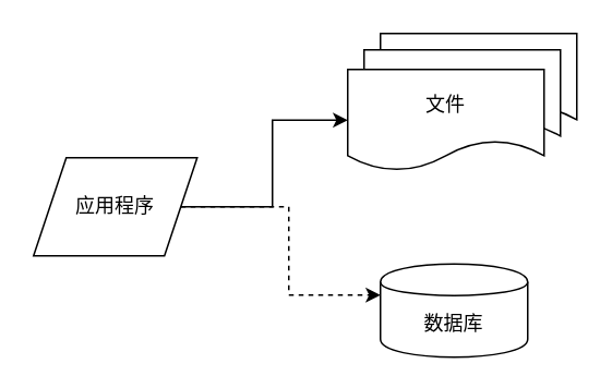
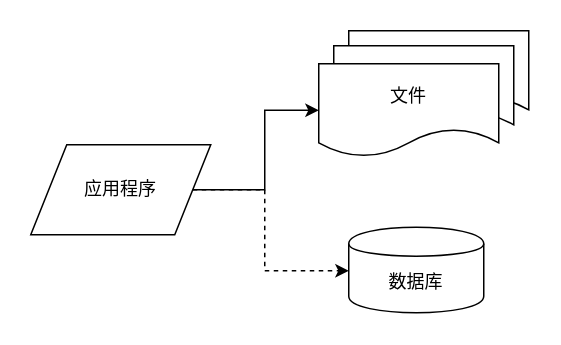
- <mxCell id="6" value="应用程序" style="shape=parallelogram;perimeter=parallelogramPerimeter;whiteSpace=wrap;html=1;" vertex="1" parent="1"><mxGeometry x="20" y="96" width="100" height="60" as="geometry" /></mxCell>
+ <mxCell id="6" value="应用程序" style="shape=parallelogram;perimeter=parallelogramPerimeter;whiteSpace=wrap;html=1;" vertex="1" parent="1"><mxGeometry x="20" y="96" width="120" height="60" as="geometry" /></mxCell>
- <mxCell id="8" value="数据库" style="shape=cylinder;whiteSpace=wrap;html=1;boundedLbl=1;backgroundOutline=1;" vertex="1" parent="1"><mxGeometry x="232" y="161" width="90" height="57" as="geometry" /></mxCell>
+ <mxCell id="8" value="数据库" style="shape=cylinder;whiteSpace=wrap;html=1;boundedLbl=1;backgroundOutline=1;" vertex="1" parent="1"><mxGeometry x="232" y="151" width="90" height="57" as="geometry" /></mxCell>
